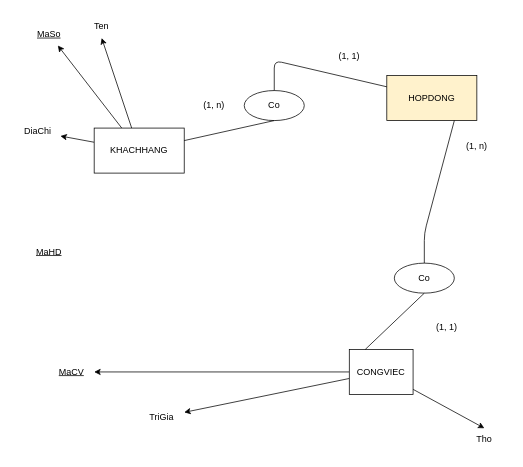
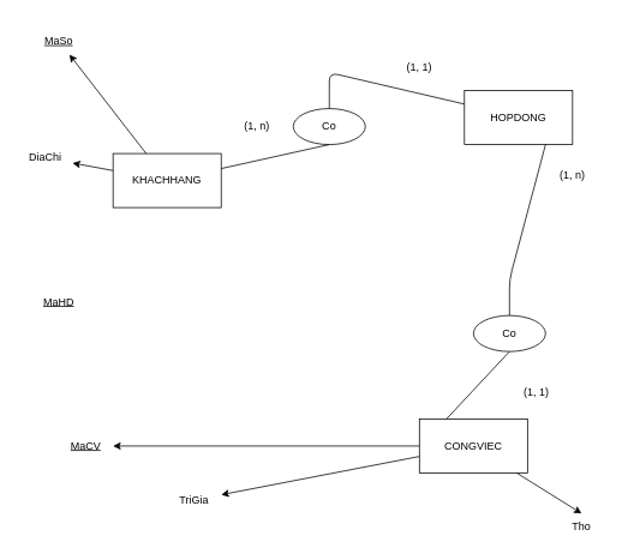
- <mxCell id="8" value="Ten" style="text;html=1;strokeColor=none;fillColor=none;align=center;verticalAlign=middle;whiteSpace=wrap;rounded=0;" vertex="1" parent="1"><mxGeometry x="105" y="20" width="60" height="30" as="geometry" /></mxCell>
- <mxCell id="4" style="edgeStyle=none;html=1;entryX=0.5;entryY=1;entryDx=0;entryDy=0;" edge="1" parent="1" source="5" target="8"><mxGeometry relative="1" as="geometry" /></mxCell>
- <mxCell id="6" value="HOPDONG" style="rounded=0;whiteSpace=wrap;html=1;fillColor=#fff2cc;" vertex="1" parent="1"><mxGeometry x="515" y="100" width="120" height="60" as="geometry" /></mxCell>
+ <mxCell id="6" value="HOPDONG" style="rounded=0;whiteSpace=wrap;html=1;" vertex="1" parent="1"><mxGeometry x="515" y="100" width="120" height="60" as="geometry" /></mxCell>
- <mxCell id="14" value="CONGVIEC" style="rounded=0;whiteSpace=wrap;html=1;" vertex="1" parent="1"><mxGeometry x="465" y="465" width="85" height="60" as="geometry" /></mxCell>
+ <mxCell id="14" value="CONGVIEC" style="rounded=0;whiteSpace=wrap;html=1;" vertex="1" parent="1"><mxGeometry x="465" y="465" width="120" height="60" as="geometry" /></mxCell>
